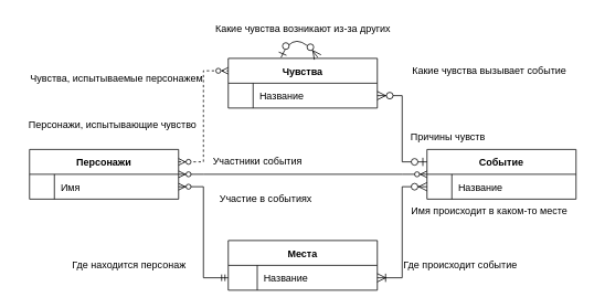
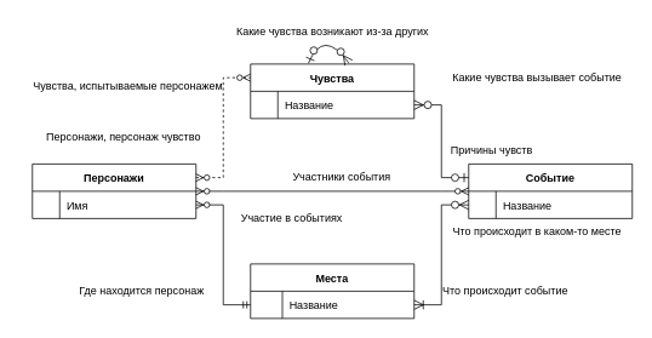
- <mxCell id="25" value="Персонажи, испытывающие чувство" style="text;html=1;align=center;verticalAlign=middle;resizable=0;points=[];autosize=1;strokeColor=none;fillColor=none;" parent="1" vertex="1"><mxGeometry x="20" y="135" width="230" height="30" as="geometry" /></mxCell>
+ <mxCell id="25" value="Персонажи, персонаж чувство" style="text;html=1;align=center;verticalAlign=middle;resizable=0;points=[];autosize=1;strokeColor=none;fillColor=none;" parent="1" vertex="1"><mxGeometry x="20" y="135" width="230" height="30" as="geometry" /></mxCell>
- <mxCell id="29" value="Участники события" style="text;html=1;align=center;verticalAlign=middle;resizable=0;points=[];autosize=1;strokeColor=none;fillColor=none;" parent="1" vertex="1"><mxGeometry x="245" y="180" width="130" height="30" as="geometry" /></mxCell>
+ <mxCell id="29" value="Участники события" style="text;html=1;align=center;verticalAlign=middle;resizable=0;points=[];autosize=1;strokeColor=none;fillColor=none;" parent="1" vertex="1"><mxGeometry x="310" y="180" width="130" height="30" as="geometry" /></mxCell>
- <mxCell id="27" value="Имя происходит в каком-то месте" style="text;html=1;align=center;verticalAlign=middle;resizable=0;points=[];autosize=1;strokeColor=none;fillColor=none;" parent="1" vertex="1"><mxGeometry x="485" y="240" width="210" height="30" as="geometry" /></mxCell>
+ <mxCell id="27" value="Что происходит в каком-то месте" style="text;html=1;align=center;verticalAlign=middle;resizable=0;points=[];autosize=1;strokeColor=none;fillColor=none;" parent="1" vertex="1"><mxGeometry x="485" y="240" width="210" height="30" as="geometry" /></mxCell>
- <mxCell id="23" value="Где происходит событие" style="text;html=1;align=center;verticalAlign=middle;resizable=0;points=[];autosize=1;strokeColor=none;fillColor=none;" parent="1" vertex="1"><mxGeometry x="475" y="305" width="160" height="30" as="geometry" /></mxCell>
+ <mxCell id="23" value="Что происходит событие" style="text;html=1;align=center;verticalAlign=middle;resizable=0;points=[];autosize=1;strokeColor=none;fillColor=none;" parent="1" vertex="1"><mxGeometry x="475" y="305" width="160" height="30" as="geometry" /></mxCell>
